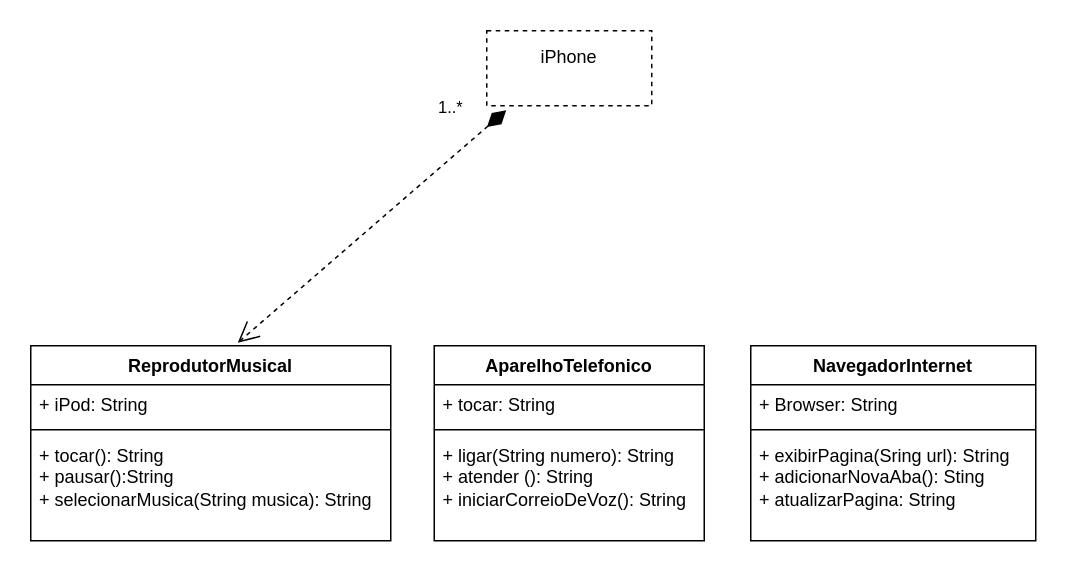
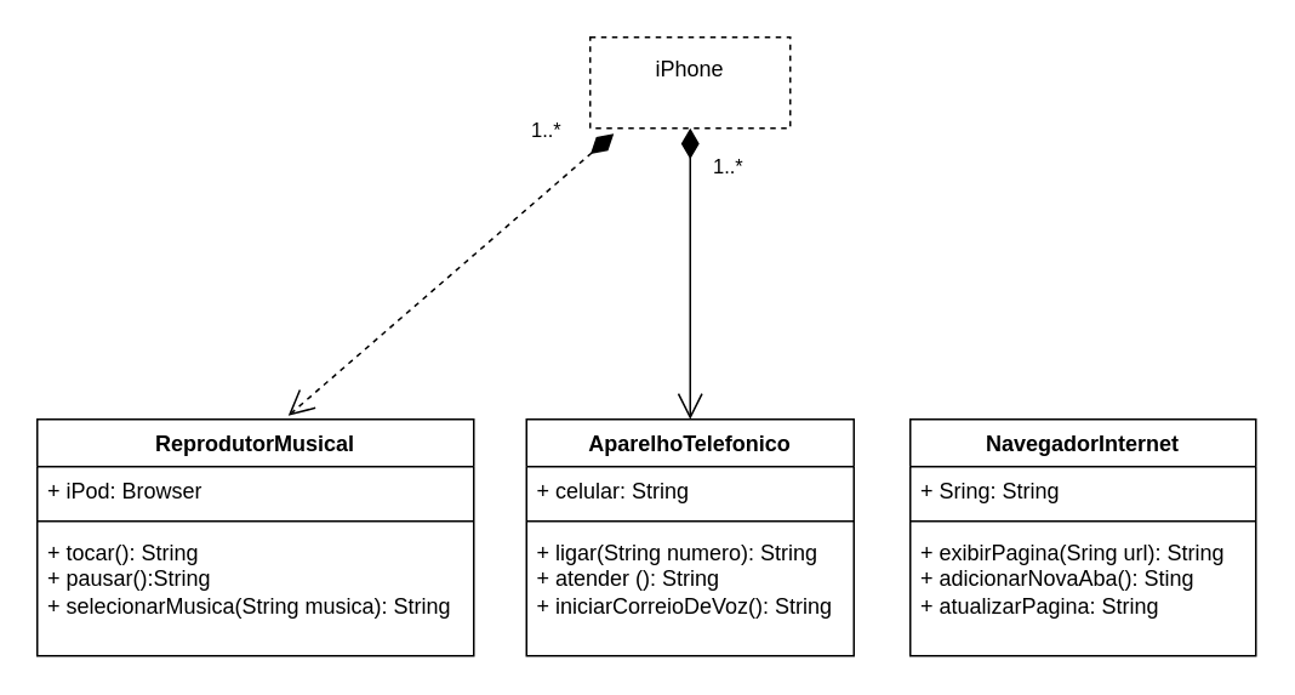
+ <mxCell id="16" value="1..*" style="endArrow=open;html=1;endSize=12;startArrow=diamondThin;startSize=14;startFill=1;align=left;verticalAlign=bottom;rounded=0;exitX=0.5;exitY=1;exitDx=0;exitDy=0;" edge="1" parent="1" source="2" target="7"><mxGeometry x="-0.625" y="11" relative="1" as="geometry"><mxPoint x="39.5" y="500" as="sourcePoint" /><mxPoint x="380" y="220" as="targetPoint" /><mxPoint as="offset" /></mxGeometry></mxCell>
- <mxCell id="4" value="+ iPod: String" style="text;strokeColor=none;fillColor=none;align=left;verticalAlign=top;spacingLeft=4;spacingRight=4;overflow=hidden;rotatable=0;points=[[0,0.5],[1,0.5]];portConstraint=eastwest;whiteSpace=wrap;html=1;" vertex="1" parent="3"><mxGeometry y="26" width="240" height="26" as="geometry" /></mxCell>
+ <mxCell id="4" value="+ iPod: Browser" style="text;strokeColor=none;fillColor=none;align=left;verticalAlign=top;spacingLeft=4;spacingRight=4;overflow=hidden;rotatable=0;points=[[0,0.5],[1,0.5]];portConstraint=eastwest;whiteSpace=wrap;html=1;" vertex="1" parent="3"><mxGeometry y="26" width="240" height="26" as="geometry" /></mxCell>
- <mxCell id="8" value="+ tocar: String" style="text;strokeColor=none;fillColor=none;align=left;verticalAlign=top;spacingLeft=4;spacingRight=4;overflow=hidden;rotatable=0;points=[[0,0.5],[1,0.5]];portConstraint=eastwest;whiteSpace=wrap;html=1;" vertex="1" parent="7"><mxGeometry y="26" width="180" height="26" as="geometry" /></mxCell>
+ <mxCell id="8" value="+ celular: String" style="text;strokeColor=none;fillColor=none;align=left;verticalAlign=top;spacingLeft=4;spacingRight=4;overflow=hidden;rotatable=0;points=[[0,0.5],[1,0.5]];portConstraint=eastwest;whiteSpace=wrap;html=1;" vertex="1" parent="7"><mxGeometry y="26" width="180" height="26" as="geometry" /></mxCell>
- <mxCell id="12" value="+ Browser: String" style="text;strokeColor=none;fillColor=none;align=left;verticalAlign=top;spacingLeft=4;spacingRight=4;overflow=hidden;rotatable=0;points=[[0,0.5],[1,0.5]];portConstraint=eastwest;whiteSpace=wrap;html=1;" vertex="1" parent="11"><mxGeometry y="26" width="190" height="26" as="geometry" /></mxCell>
+ <mxCell id="12" value="+ Sring: String" style="text;strokeColor=none;fillColor=none;align=left;verticalAlign=top;spacingLeft=4;spacingRight=4;overflow=hidden;rotatable=0;points=[[0,0.5],[1,0.5]];portConstraint=eastwest;whiteSpace=wrap;html=1;" vertex="1" parent="11"><mxGeometry y="26" width="190" height="26" as="geometry" /></mxCell>
